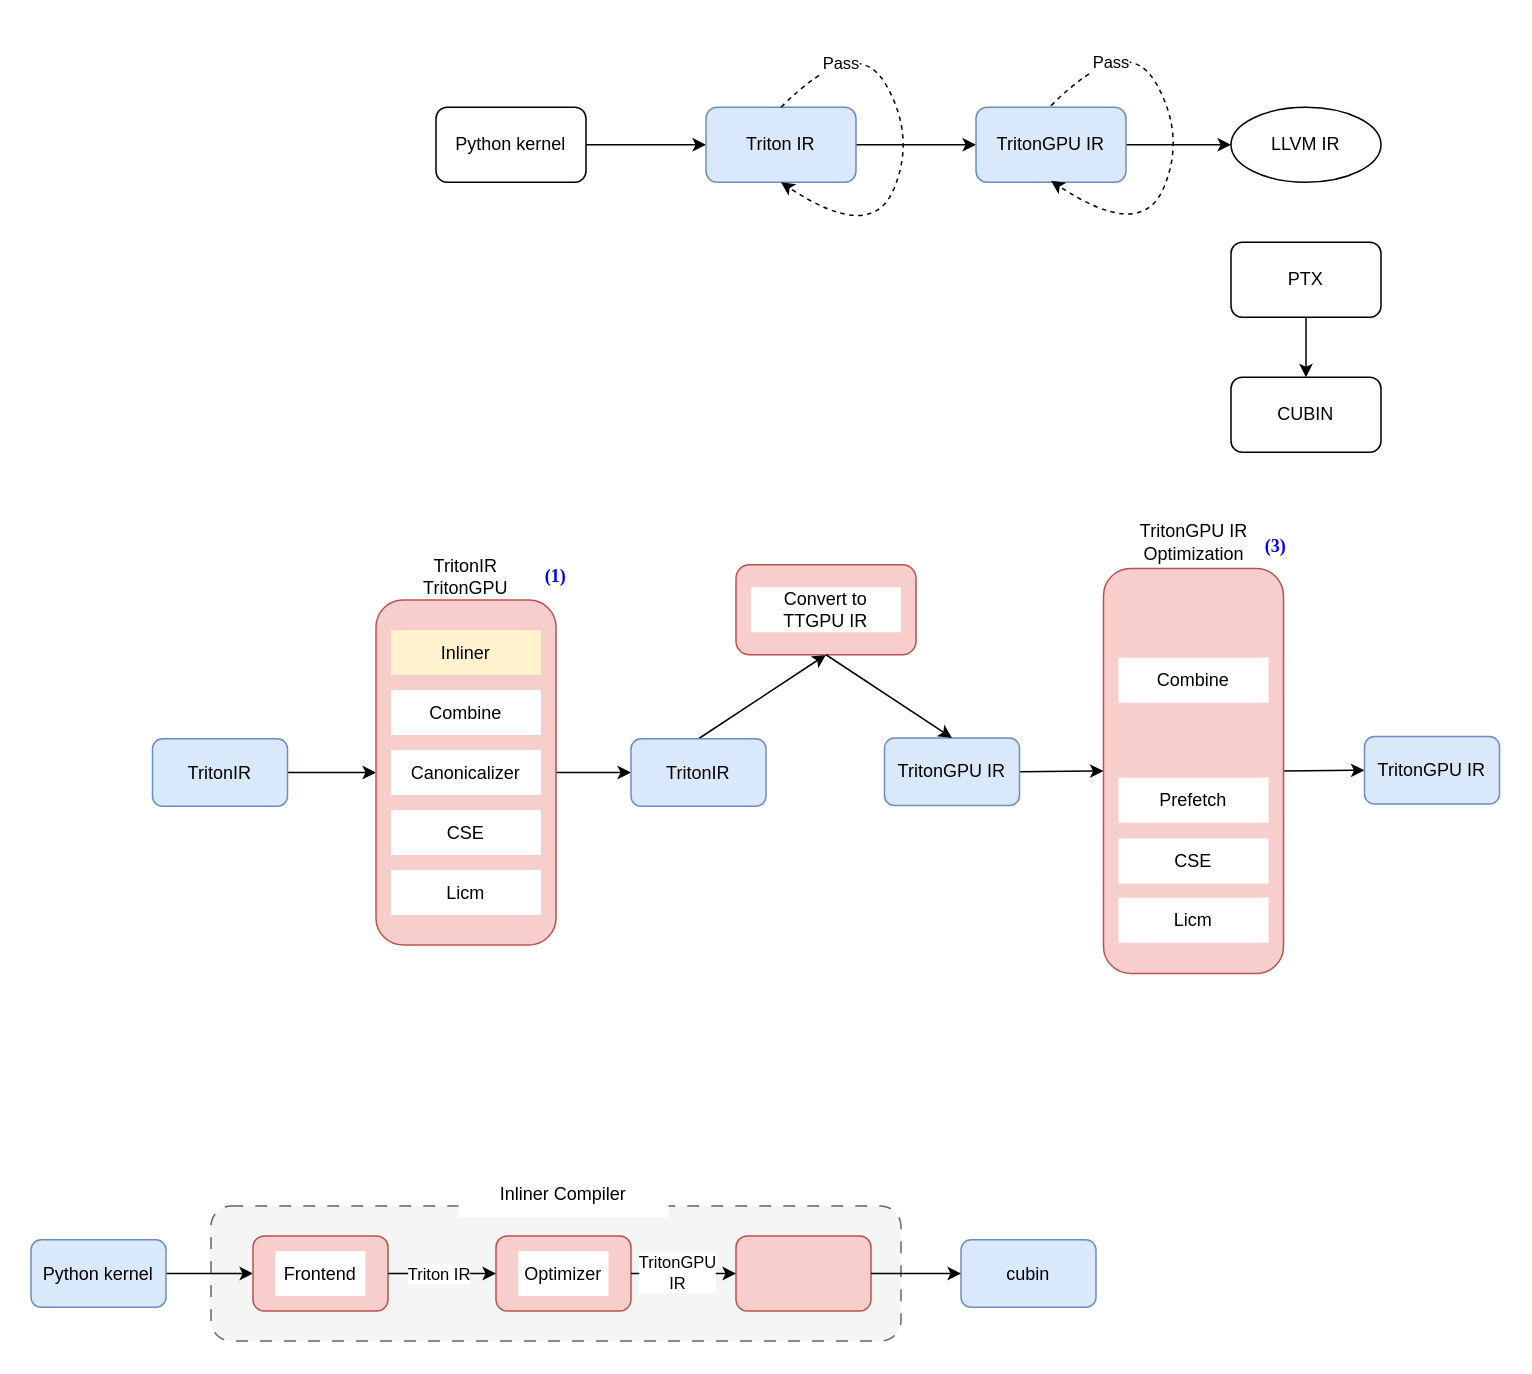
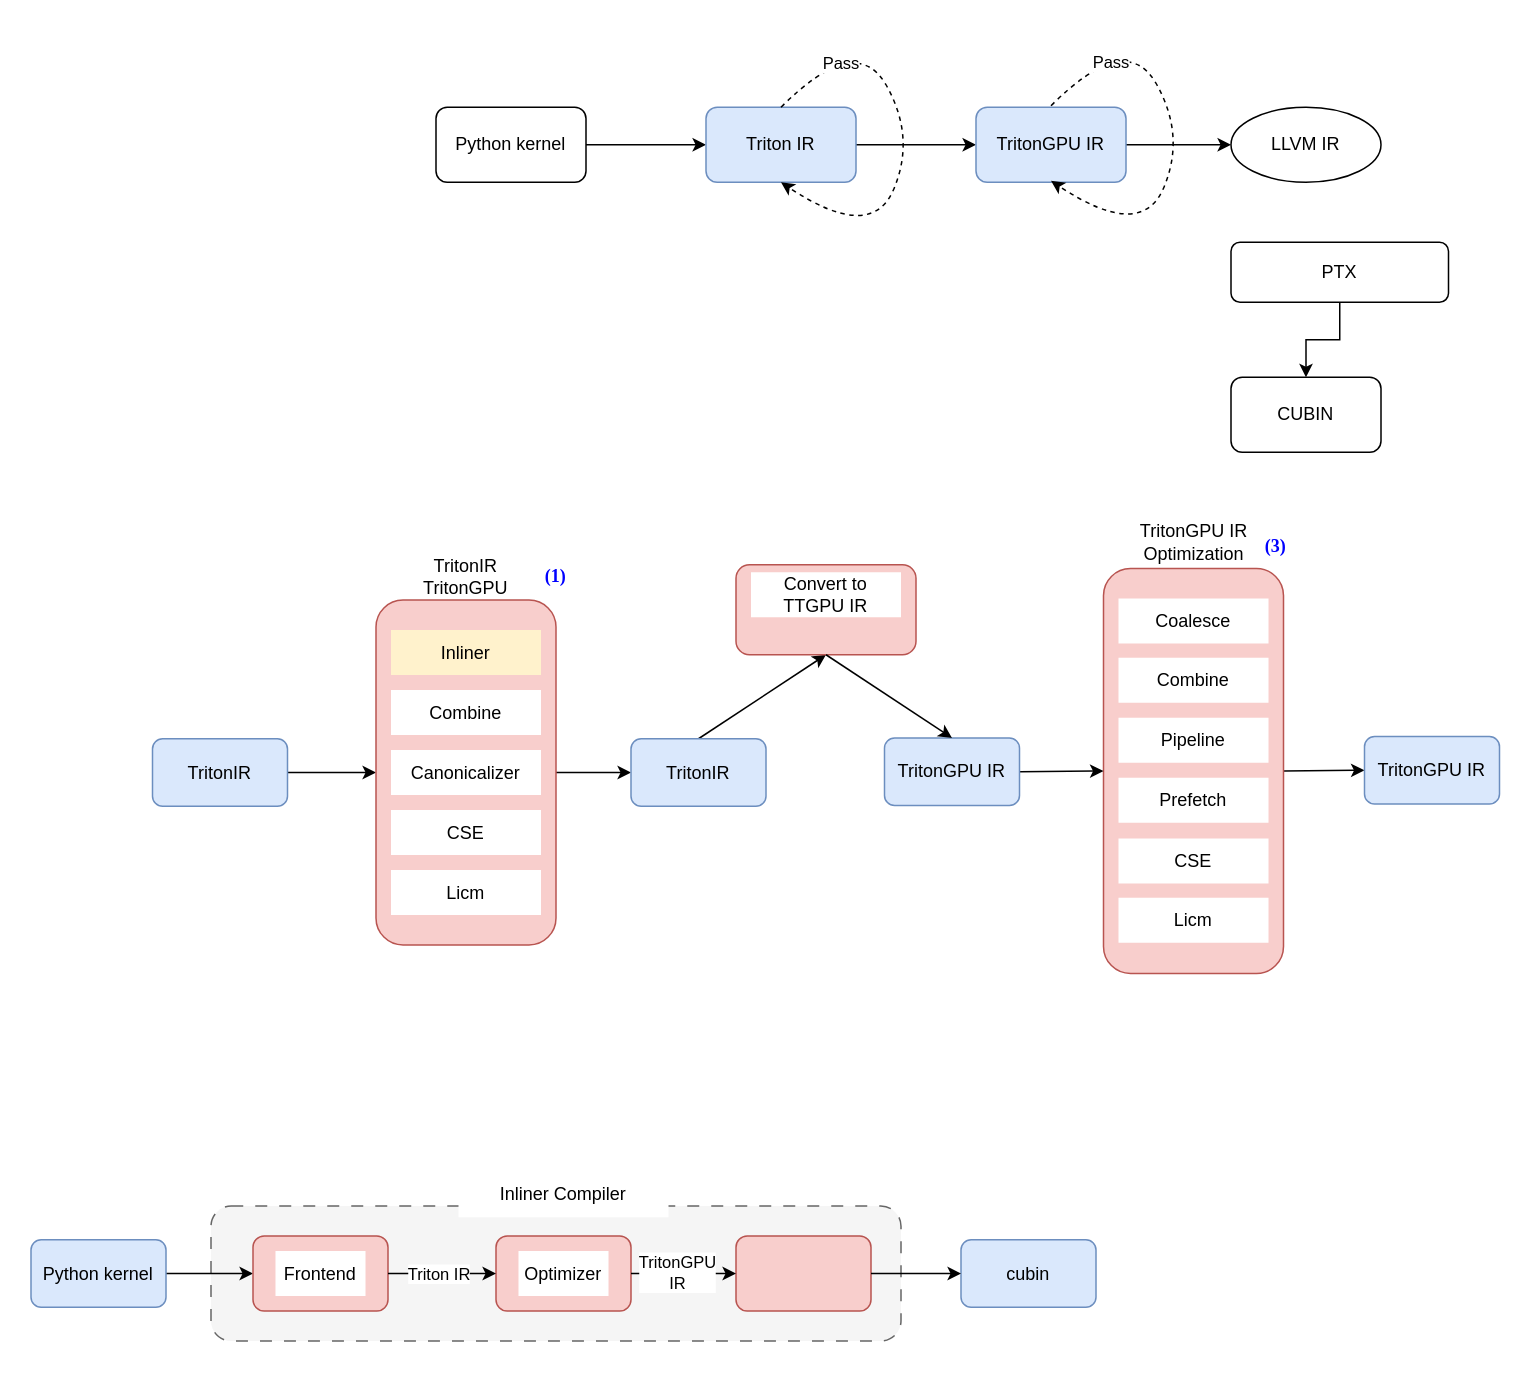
- <mxCell id="11" value="PTX" style="rounded=1;whiteSpace=wrap;html=1;" parent="1" vertex="1"><mxGeometry x="820" y="161" width="100" height="50" as="geometry" /></mxCell>
+ <mxCell id="11" value="PTX" style="rounded=1;whiteSpace=wrap;html=1;" parent="1" vertex="1"><mxGeometry x="820" y="161" width="145" height="40" as="geometry" /></mxCell>
- <mxCell id="38" value="Convert to TTGPU IR" style="rounded=0;whiteSpace=wrap;html=1;strokeColor=none;" parent="36" vertex="1"><mxGeometry x="10" y="15" width="100" height="30" as="geometry" /></mxCell>
+ <mxCell id="38" value="Convert to TTGPU IR" style="rounded=0;whiteSpace=wrap;html=1;strokeColor=none;" parent="36" vertex="1"><mxGeometry x="10" y="5" width="100" height="30" as="geometry" /></mxCell>
+ <mxCell id="30" value="Coalesce" style="rounded=0;whiteSpace=wrap;html=1;strokeColor=none;" parent="1" vertex="1"><mxGeometry x="745" y="398.5" width="100" height="30" as="geometry" /></mxCell>
+ <mxCell id="32" value="Pipeline" style="rounded=0;whiteSpace=wrap;html=1;strokeColor=none;" parent="1" vertex="1"><mxGeometry x="745" y="478" width="100" height="30" as="geometry" /></mxCell>
